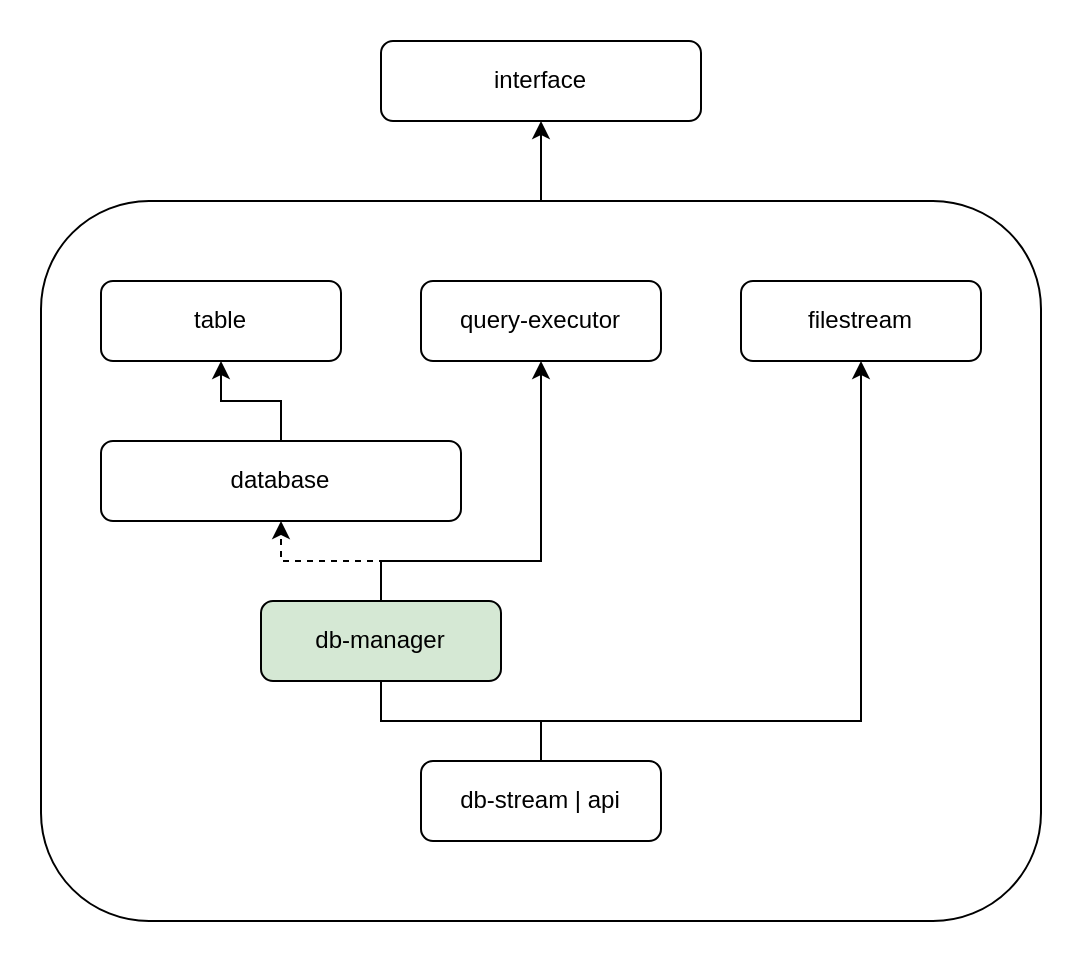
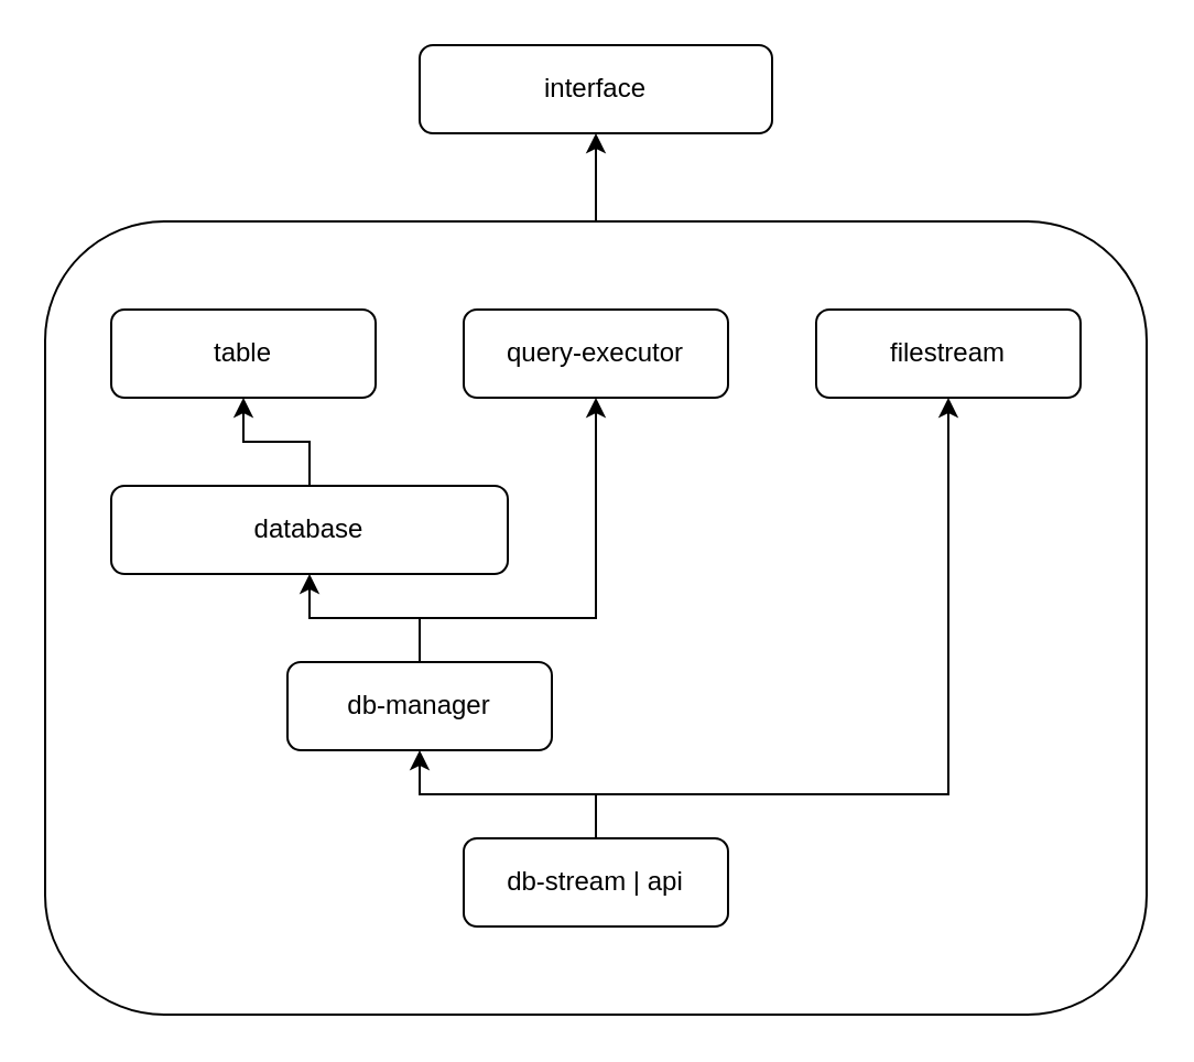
- <mxCell id="9" style="edgeStyle=orthogonalEdgeStyle;rounded=0;orthogonalLoop=1;jettySize=auto;html=1;entryX=0.5;entryY=1;entryDx=0;entryDy=0;dashed=1;" parent="1" source="10" target="6" edge="1"><mxGeometry relative="1" as="geometry" /></mxCell>
+ <mxCell id="9" style="edgeStyle=orthogonalEdgeStyle;rounded=0;orthogonalLoop=1;jettySize=auto;html=1;entryX=0.5;entryY=1;entryDx=0;entryDy=0;" parent="1" source="10" target="6" edge="1"><mxGeometry relative="1" as="geometry" /></mxCell>
- <mxCell id="10" value="db-manager" style="rounded=1;whiteSpace=wrap;html=1;fillColor=#d5e8d4;" parent="1" vertex="1"><mxGeometry x="130" y="300" width="120" height="40" as="geometry" /></mxCell>
+ <mxCell id="10" value="db-manager" style="rounded=1;whiteSpace=wrap;html=1;" parent="1" vertex="1"><mxGeometry x="130" y="300" width="120" height="40" as="geometry" /></mxCell>
- <mxCell id="13" style="edgeStyle=orthogonalEdgeStyle;rounded=0;orthogonalLoop=1;jettySize=auto;html=1;endArrow=none;" parent="1" source="14" target="10" edge="1"><mxGeometry relative="1" as="geometry" /></mxCell>
+ <mxCell id="13" style="edgeStyle=orthogonalEdgeStyle;rounded=0;orthogonalLoop=1;jettySize=auto;html=1;" parent="1" source="14" target="10" edge="1"><mxGeometry relative="1" as="geometry" /></mxCell>
